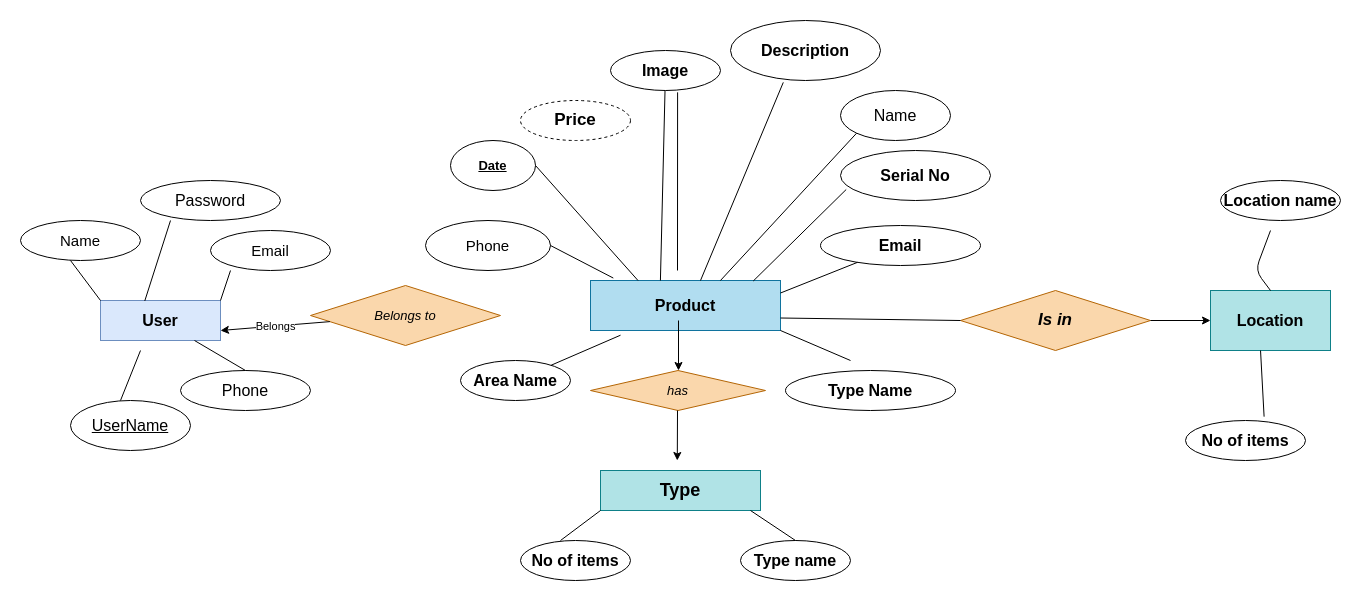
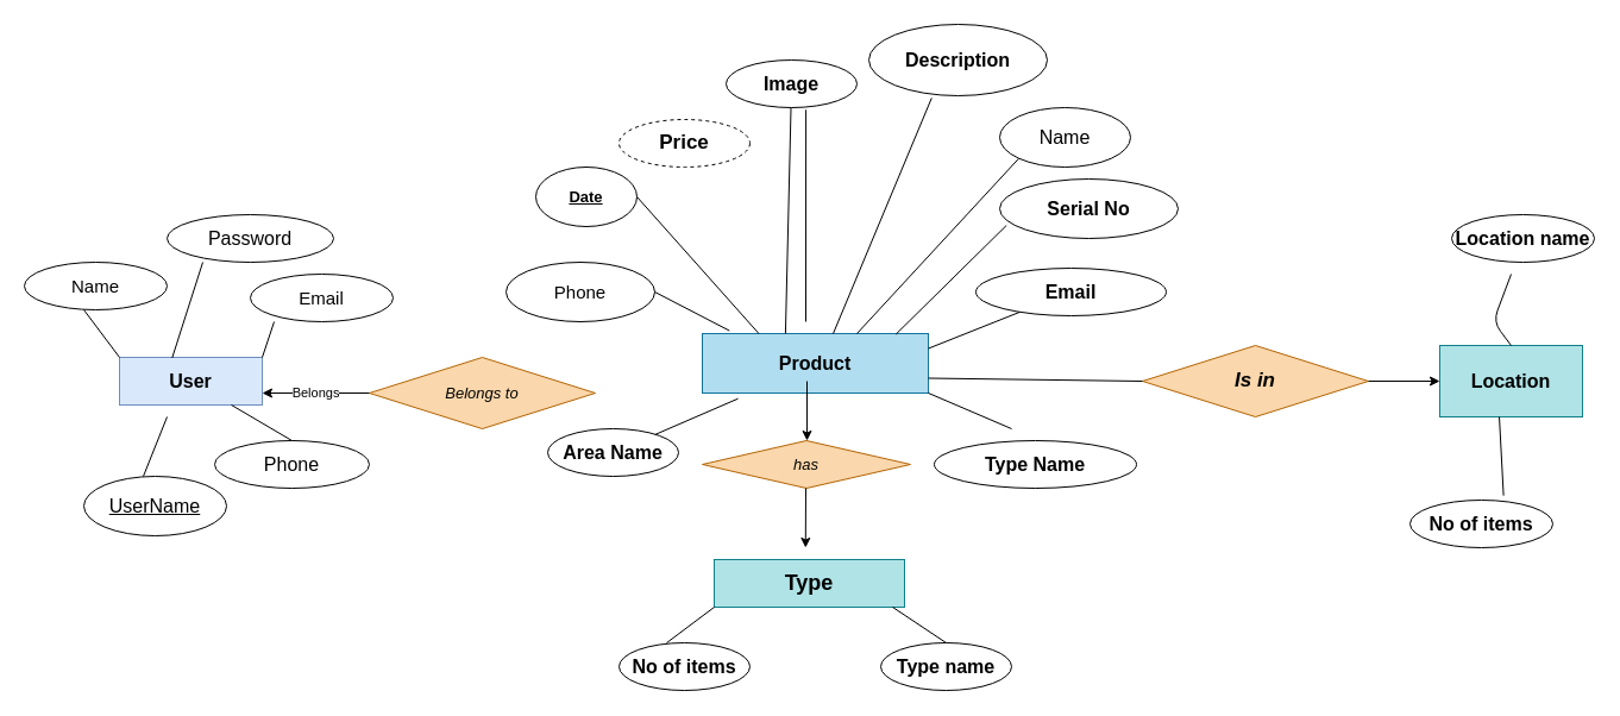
- <mxCell id="3" value="&lt;i&gt;&lt;font style=&quot;font-size: 13px&quot;&gt;Belongs to&lt;/font&gt;&lt;/i&gt;" style="rhombus;whiteSpace=wrap;html=1;fillColor=#fad7ac;strokeColor=#b46504;" parent="1" vertex="1"><mxGeometry x="310" y="285" width="190" height="60" as="geometry" /></mxCell>
+ <mxCell id="3" value="&lt;i&gt;&lt;font style=&quot;font-size: 13px&quot;&gt;Belongs to&lt;/font&gt;&lt;/i&gt;" style="rhombus;whiteSpace=wrap;html=1;fillColor=#fad7ac;strokeColor=#b46504;" parent="1" vertex="1"><mxGeometry x="310" y="300" width="190" height="60" as="geometry" /></mxCell>
